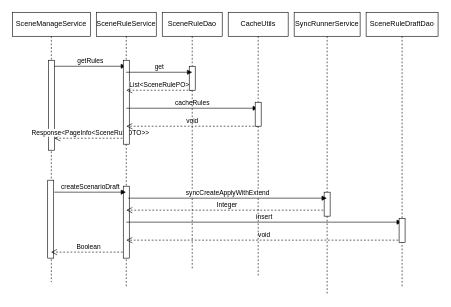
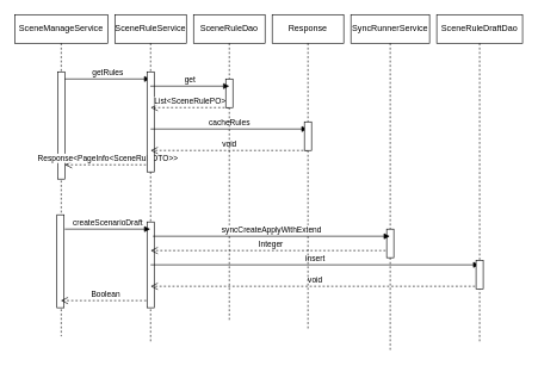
- <mxCell id="19" value="CacheUtils" style="shape=umlLifeline;perimeter=lifelinePerimeter;whiteSpace=wrap;html=1;container=1;collapsible=0;recursiveResize=0;outlineConnect=0;" parent="1" vertex="1"><mxGeometry x="380" y="20" width="100" height="440" as="geometry" /></mxCell>
+ <mxCell id="19" value="Response" style="shape=umlLifeline;perimeter=lifelinePerimeter;whiteSpace=wrap;html=1;container=1;collapsible=0;recursiveResize=0;outlineConnect=0;" parent="1" vertex="1"><mxGeometry x="380" y="20" width="100" height="440" as="geometry" /></mxCell>
